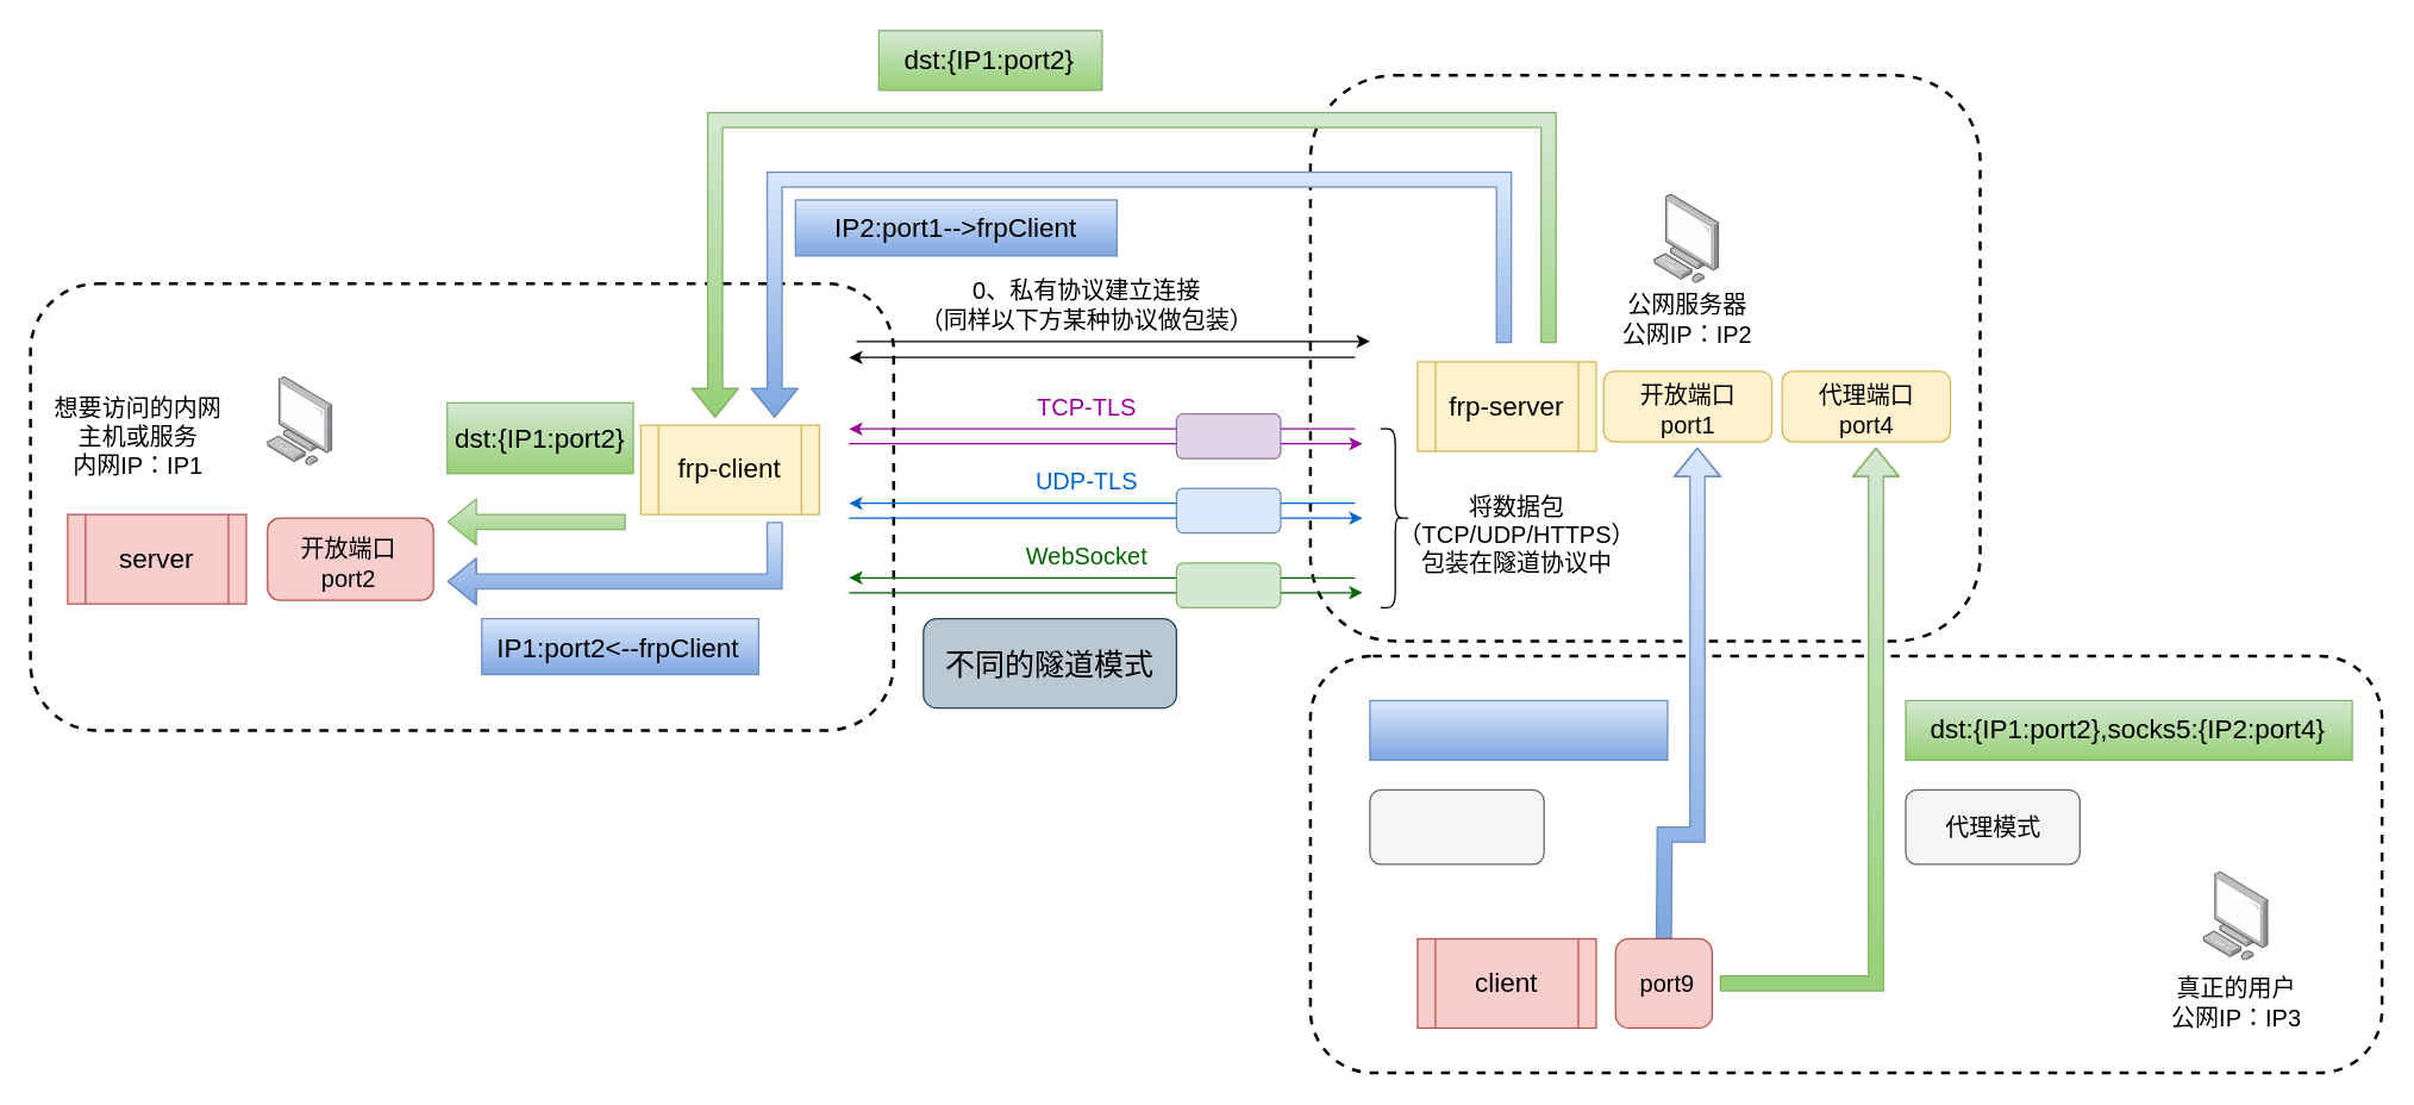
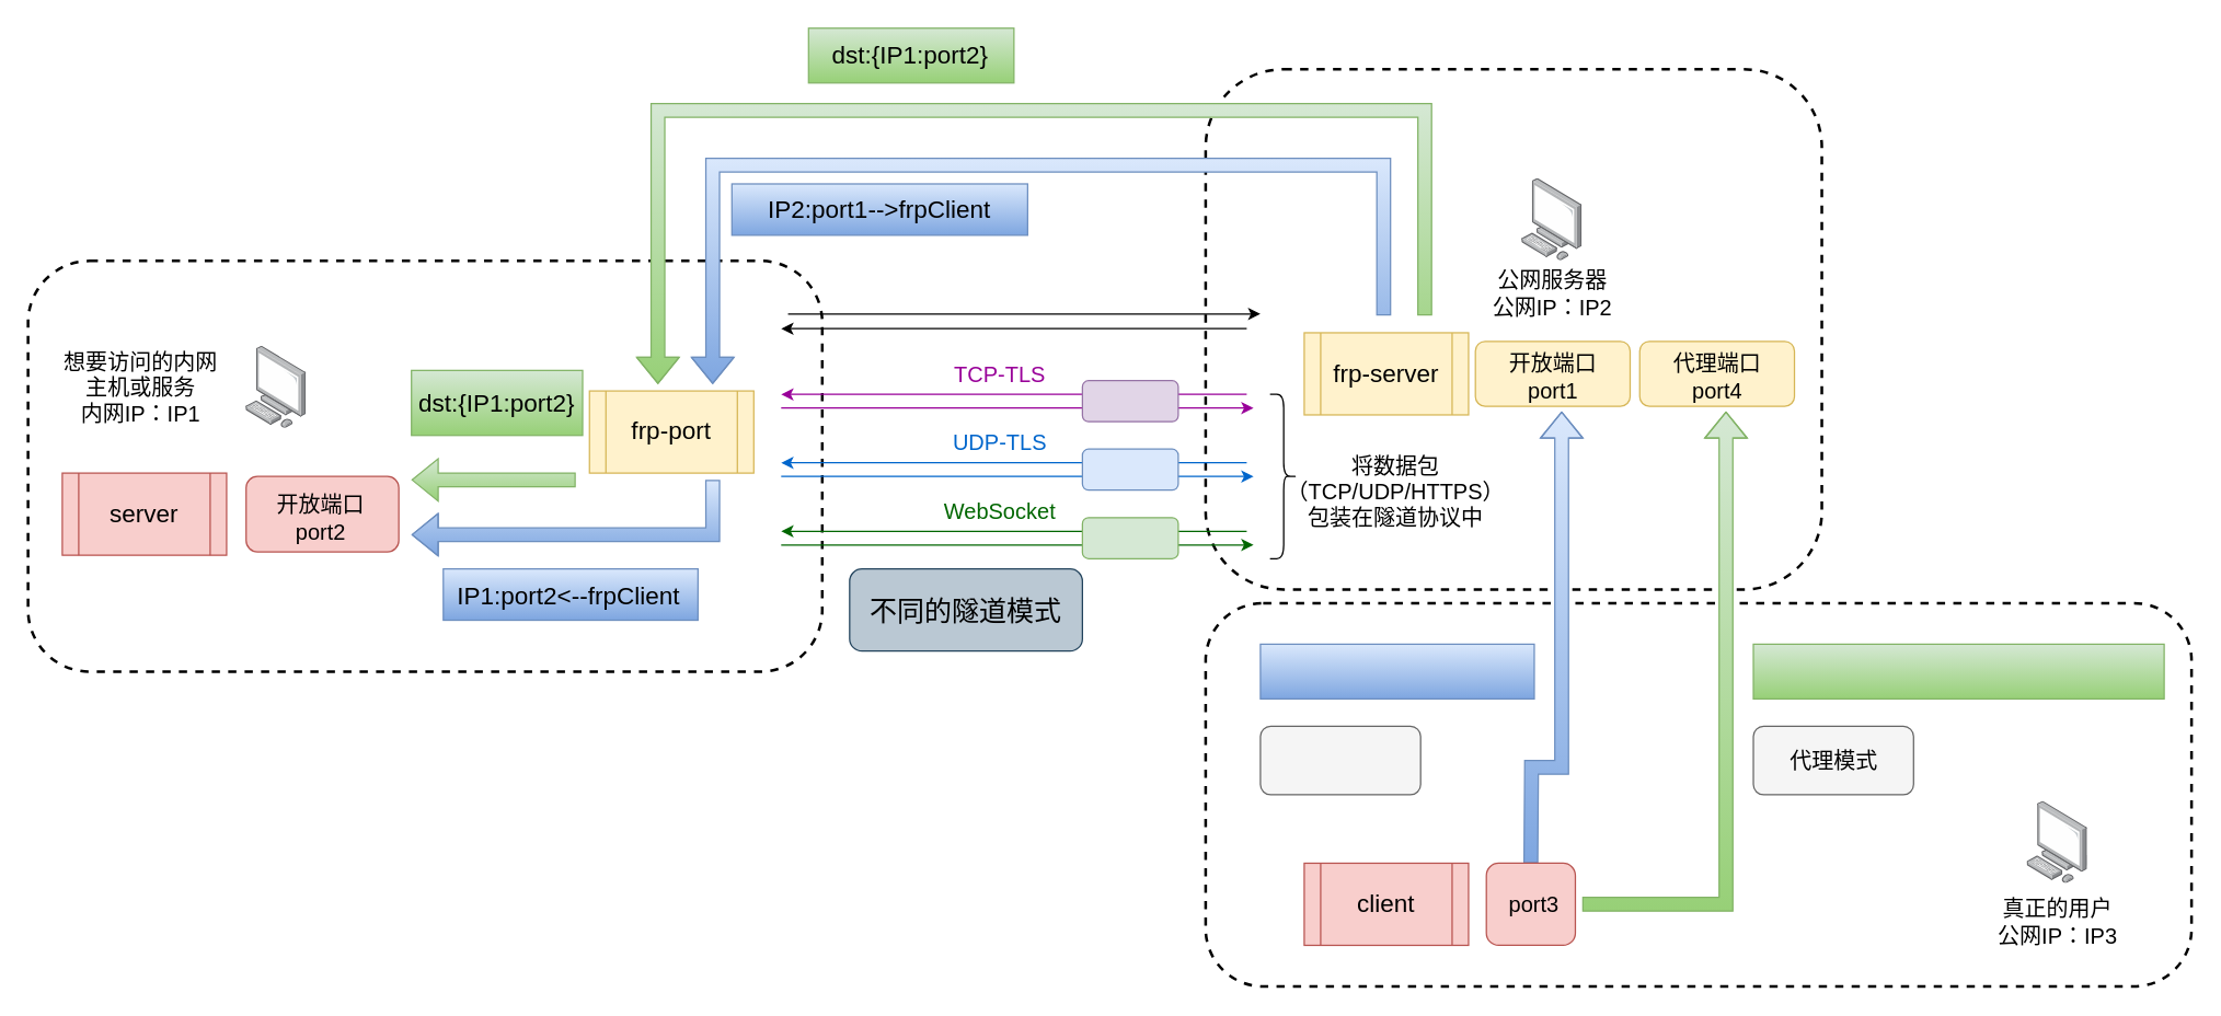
- <mxCell id="18" value="&lt;font style=&quot;font-size: 16px;&quot;&gt;0、私有协议建立连接&lt;br&gt;（同样以下方某种协议做包装）&lt;/font&gt;" style="text;strokeColor=none;align=center;fillColor=none;html=1;verticalAlign=middle;whiteSpace=wrap;rounded=0;" vertex="1" parent="1"><mxGeometry x="610" y="190" width="240" height="30" as="geometry" /></mxCell>
- <mxCell id="10" value="&lt;font style=&quot;font-size: 16px;&quot;&gt;想要访问的内网主机或服务&lt;br&gt;内网IP：IP1&lt;br&gt;&lt;/font&gt;" style="text;strokeColor=none;align=center;fillColor=none;html=1;verticalAlign=middle;whiteSpace=wrap;rounded=0;" parent="1" vertex="1"><mxGeometry x="35" y="270" width="115" height="45" as="geometry" /></mxCell>
+ <mxCell id="10" value="&lt;font style=&quot;font-size: 16px;&quot;&gt;想要访问的内网主机或服务&lt;br&gt;内网IP：IP1&lt;br&gt;&lt;/font&gt;" style="text;strokeColor=none;align=center;fillColor=none;html=1;verticalAlign=middle;whiteSpace=wrap;rounded=0;" parent="1" vertex="1"><mxGeometry x="45" y="260" width="115" height="45" as="geometry" /></mxCell>
- <mxCell id="14" value="&lt;font style=&quot;font-size: 18px;&quot;&gt;frp-client&lt;/font&gt;" style="text;strokeColor=none;align=center;fillColor=none;html=1;verticalAlign=middle;whiteSpace=wrap;rounded=0;" vertex="1" parent="1"><mxGeometry x="425" y="300" width="130" height="30" as="geometry" /></mxCell>
+ <mxCell id="14" value="&lt;font style=&quot;font-size: 18px;&quot;&gt;frp-port&lt;/font&gt;" style="text;strokeColor=none;align=center;fillColor=none;html=1;verticalAlign=middle;whiteSpace=wrap;rounded=0;" vertex="1" parent="1"><mxGeometry x="425" y="300" width="130" height="30" as="geometry" /></mxCell>
- <mxCell id="55" value="&lt;font style=&quot;font-size: 18px;&quot;&gt;dst:{IP1:port2},socks5:{IP2:port4}&lt;/font&gt;" style="text;strokeColor=none;align=center;fillColor=none;html=1;verticalAlign=middle;whiteSpace=wrap;rounded=0;" vertex="1" parent="1"><mxGeometry x="1289.28" y="472.5" width="280.55" height="35" as="geometry" /></mxCell>
- <mxCell id="48" value="&lt;font style=&quot;font-size: 16px;&quot;&gt;port9&lt;/font&gt;" style="text;strokeColor=none;align=center;fillColor=none;html=1;verticalAlign=middle;whiteSpace=wrap;rounded=0;" vertex="1" parent="1"><mxGeometry x="1085" y="637.5" width="70" height="45" as="geometry" /></mxCell>
+ <mxCell id="48" value="&lt;font style=&quot;font-size: 16px;&quot;&gt;port3&lt;/font&gt;" style="text;strokeColor=none;align=center;fillColor=none;html=1;verticalAlign=middle;whiteSpace=wrap;rounded=0;" vertex="1" parent="1"><mxGeometry x="1085" y="637.5" width="70" height="45" as="geometry" /></mxCell>
